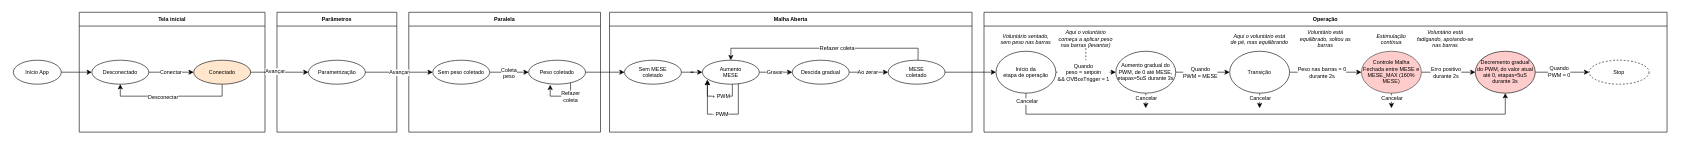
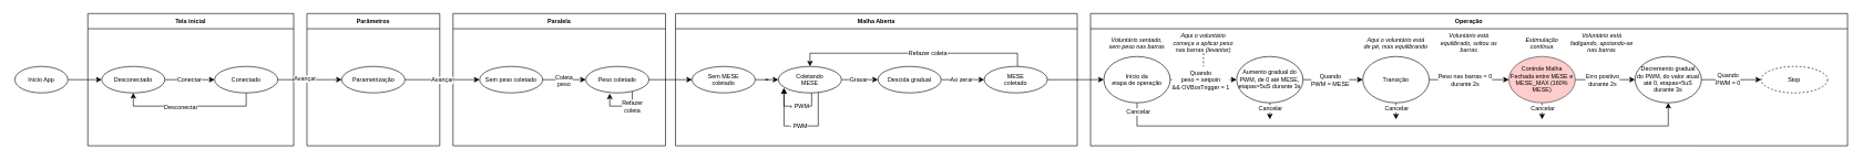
- <mxCell id="10" value="Conectado" style="ellipse;whiteSpace=wrap;html=1;fontSize=9;fillColor=#ffe6cc;" parent="4" vertex="1"><mxGeometry x="191" y="80" width="95" height="40" as="geometry" /></mxCell>
+ <mxCell id="10" value="Conectado" style="ellipse;whiteSpace=wrap;html=1;fontSize=9;" parent="4" vertex="1"><mxGeometry x="191" y="80" width="95" height="40" as="geometry" /></mxCell>
- <mxCell id="27" value="Aumento&lt;br style=&quot;font-size: 9px;&quot;&gt;MESE" style="ellipse;whiteSpace=wrap;html=1;fontSize=9;" parent="22" vertex="1"><mxGeometry x="155" y="80" width="95" height="40" as="geometry" /></mxCell>
+ <mxCell id="27" value="Coletando&lt;br style=&quot;font-size: 9px;&quot;&gt;MESE" style="ellipse;whiteSpace=wrap;html=1;fontSize=9;" parent="22" vertex="1"><mxGeometry x="155" y="80" width="95" height="40" as="geometry" /></mxCell>
- <mxCell id="64" value="Decremento gradual&lt;br&gt;do PWM, do valor atual até 0, etapas=5uS&lt;br&gt;durante 3s" style="ellipse;whiteSpace=wrap;html=1;align=center;fontSize=9;fillColor=#ffcccc;" parent="41" vertex="1"><mxGeometry x="820" y="65" width="100" height="70" as="geometry" /></mxCell>
+ <mxCell id="64" value="Decremento gradual&lt;br&gt;do PWM, do valor atual até 0, etapas=5uS&lt;br&gt;durante 3s" style="ellipse;whiteSpace=wrap;html=1;align=center;fontSize=9;" parent="41" vertex="1"><mxGeometry x="820" y="65" width="100" height="70" as="geometry" /></mxCell>
